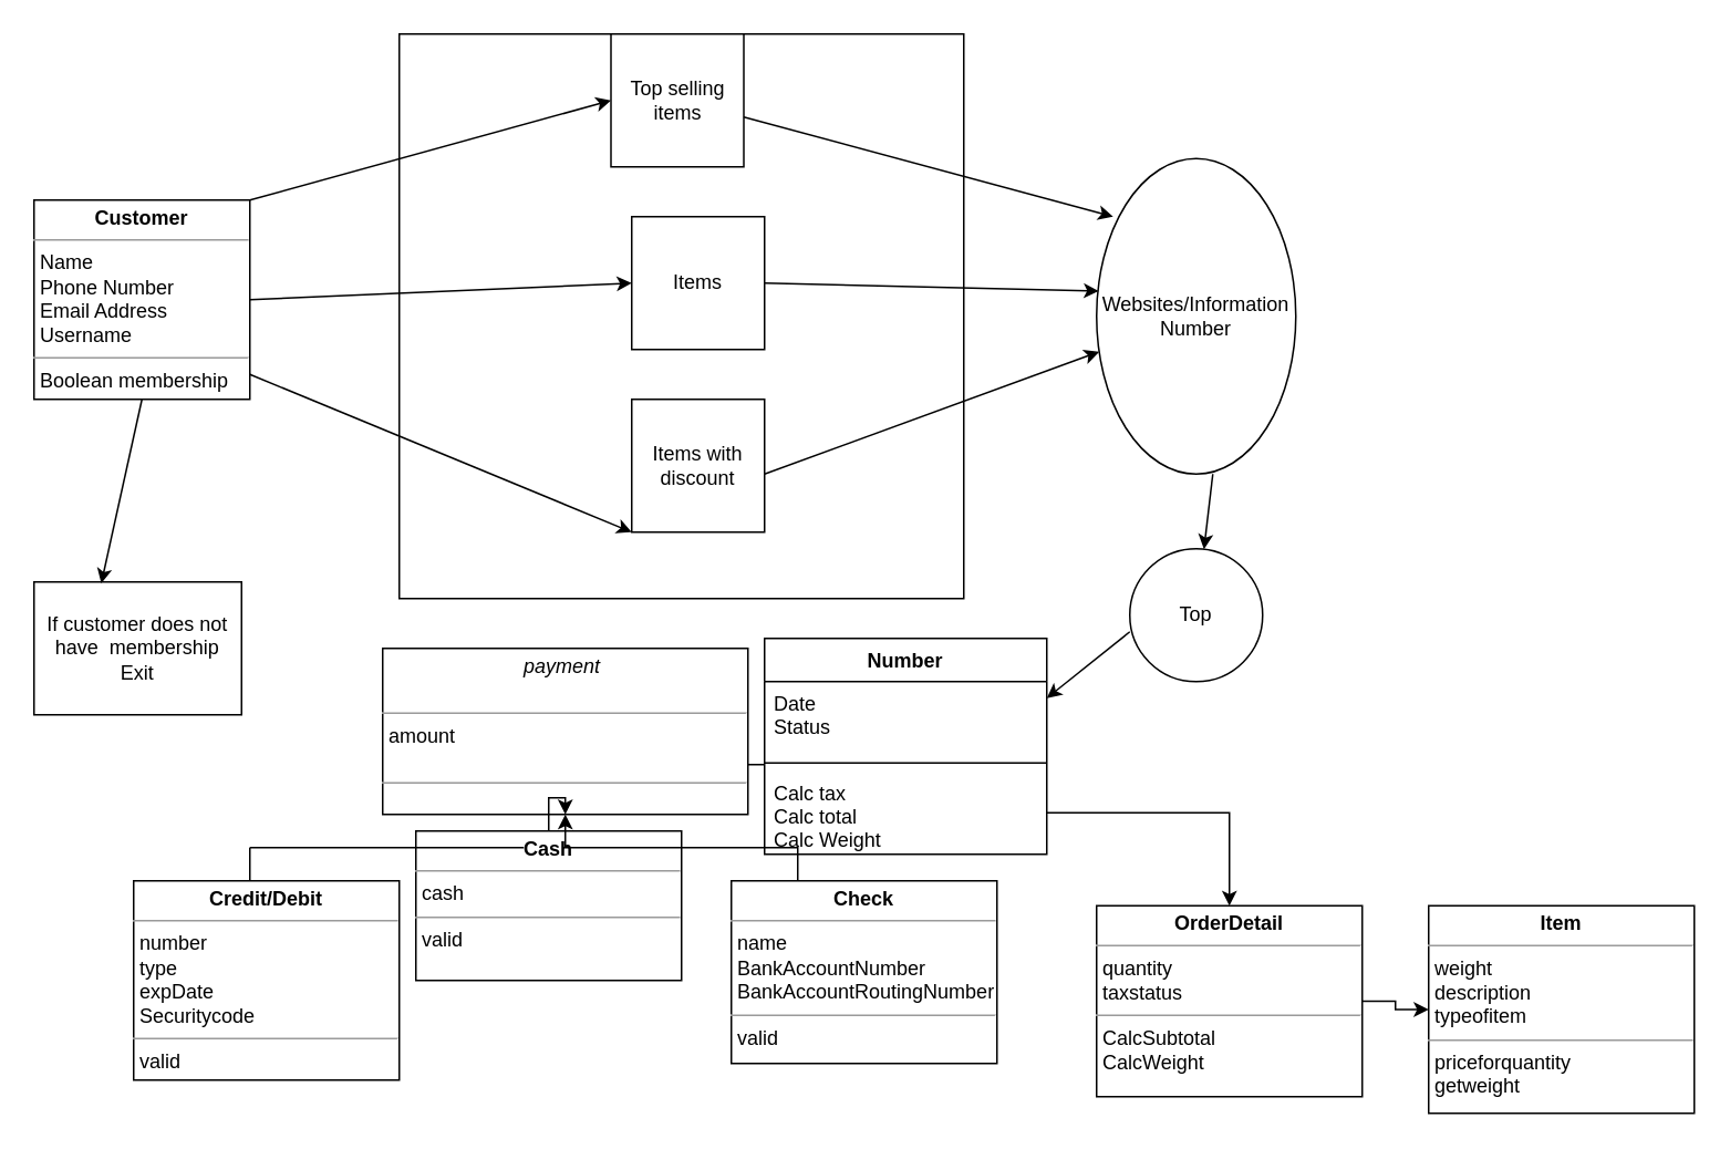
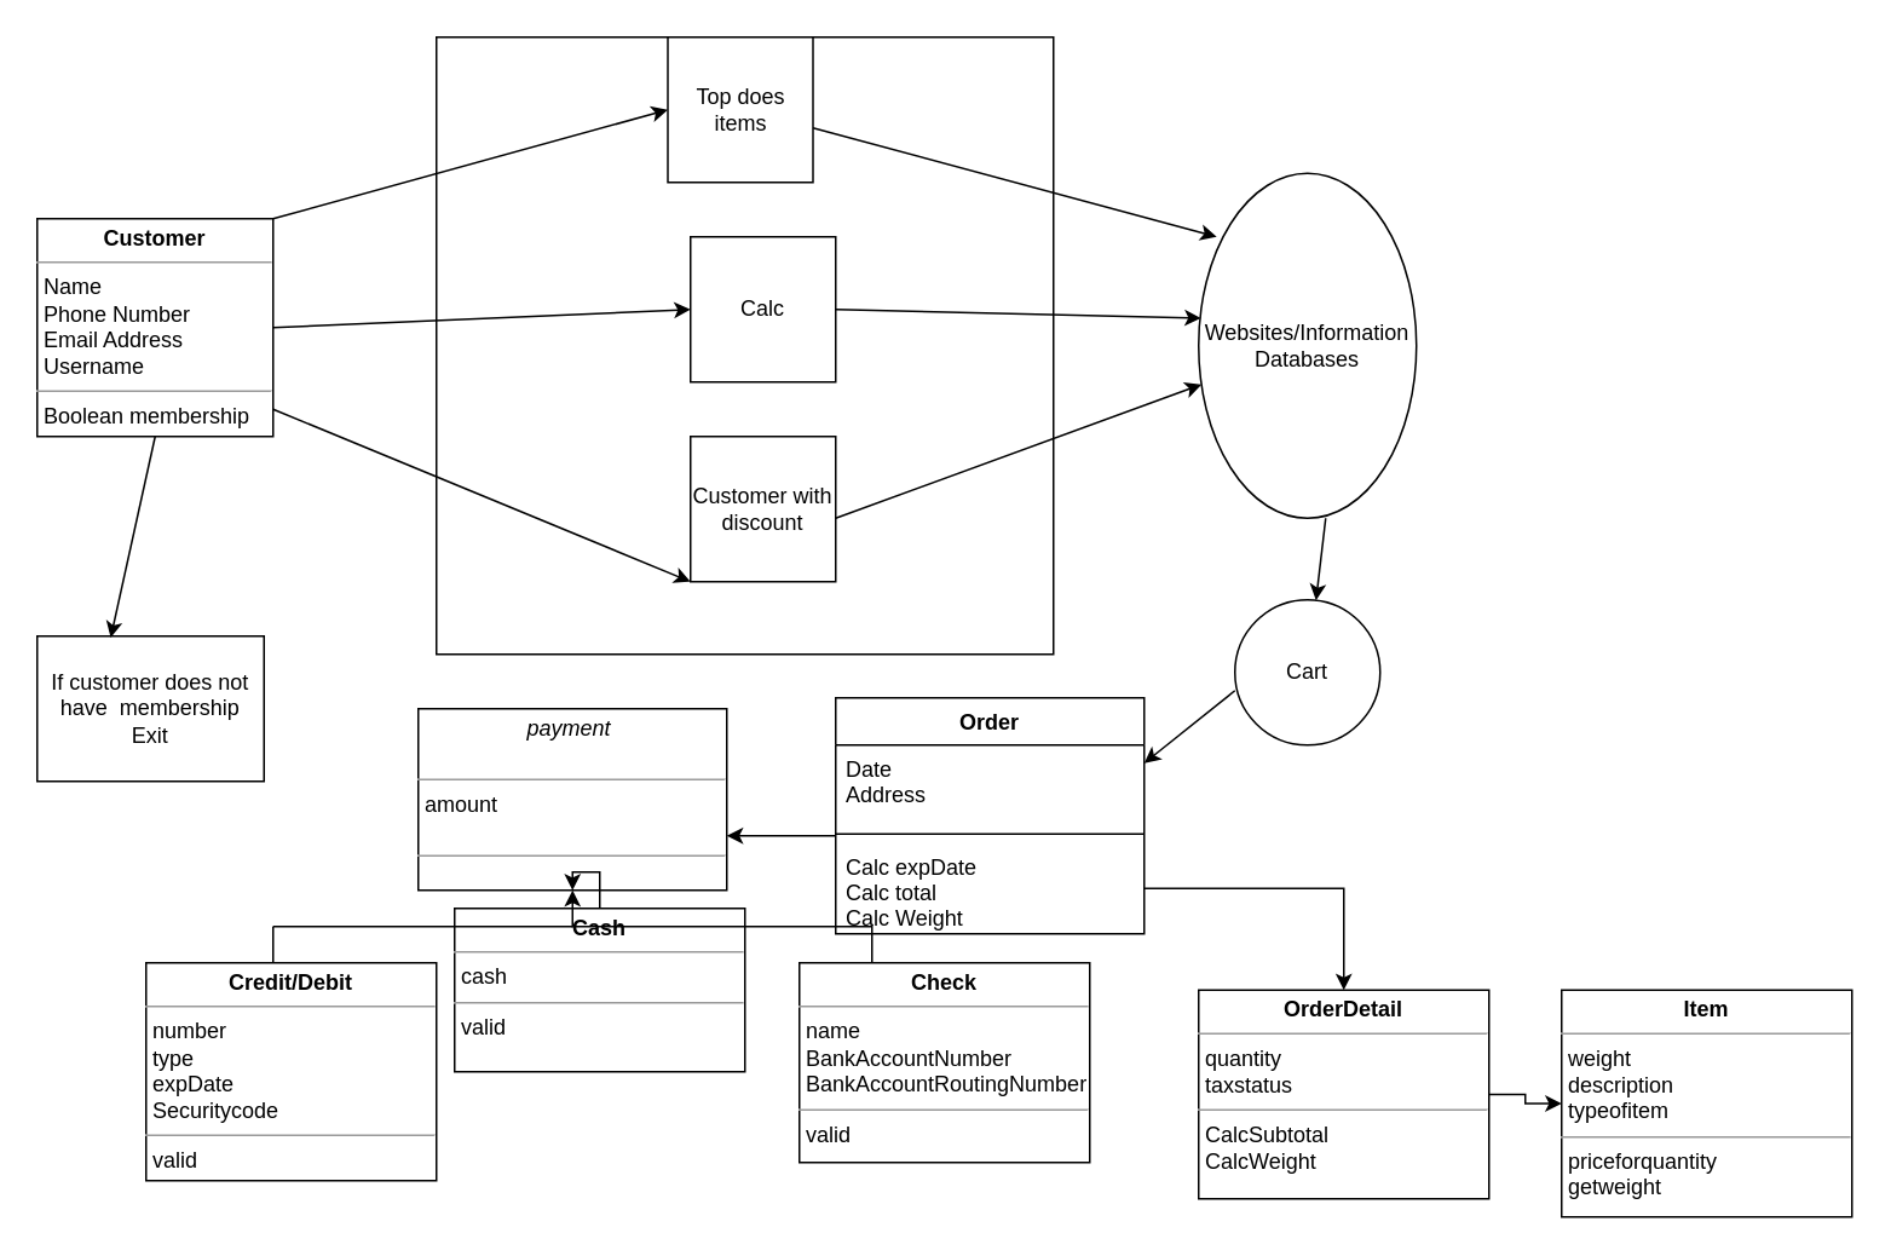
- <mxCell id="4" value="Top selling items" style="whiteSpace=wrap;html=1;aspect=fixed;" vertex="1" parent="1"><mxGeometry x="367.5" width="80" height="80" as="geometry" y="20" /></mxCell>
+ <mxCell id="4" value="Top does items" style="whiteSpace=wrap;html=1;aspect=fixed;" vertex="1" parent="1"><mxGeometry x="367.5" width="80" height="80" as="geometry" y="20" /></mxCell>
- <mxCell id="5" value="Items" style="whiteSpace=wrap;html=1;aspect=fixed;" vertex="1" parent="1"><mxGeometry x="380" y="130" width="80" height="80" as="geometry" /></mxCell>
+ <mxCell id="5" value="Calc" style="whiteSpace=wrap;html=1;aspect=fixed;" vertex="1" parent="1"><mxGeometry x="380" y="130" width="80" height="80" as="geometry" /></mxCell>
- <mxCell id="12" value="Websites/Information&lt;br&gt;Number" style="ellipse;whiteSpace=wrap;html=1;" vertex="1" parent="1"><mxGeometry x="660" y="95" width="120" height="190" as="geometry" /></mxCell>
+ <mxCell id="12" value="Websites/Information&lt;br&gt;Databases" style="ellipse;whiteSpace=wrap;html=1;" vertex="1" parent="1"><mxGeometry x="660" y="95" width="120" height="190" as="geometry" /></mxCell>
- <mxCell id="6" value="Items with discount" style="whiteSpace=wrap;html=1;aspect=fixed;" vertex="1" parent="1"><mxGeometry x="380" y="240" width="80" height="80" as="geometry" /></mxCell>
+ <mxCell id="6" value="Customer with discount" style="whiteSpace=wrap;html=1;aspect=fixed;" vertex="1" parent="1"><mxGeometry x="380" y="240" width="80" height="80" as="geometry" /></mxCell>
- <mxCell id="16" value="Top" style="ellipse;whiteSpace=wrap;html=1;aspect=fixed;" vertex="1" parent="1"><mxGeometry x="680" y="330" width="80" height="80" as="geometry" /></mxCell>
+ <mxCell id="16" value="Cart" style="ellipse;whiteSpace=wrap;html=1;aspect=fixed;" vertex="1" parent="1"><mxGeometry x="680" y="330" width="80" height="80" as="geometry" /></mxCell>
- <mxCell id="19" value="Number" style="swimlane;fontStyle=1;align=center;verticalAlign=top;childLayout=stackLayout;horizontal=1;startSize=26;horizontalStack=0;resizeParent=1;resizeParentMax=0;resizeLast=0;collapsible=1;marginBottom=0;" vertex="1" parent="1"><mxGeometry x="460" y="384" width="170" height="130" as="geometry" /></mxCell>
+ <mxCell id="19" value="Order" style="swimlane;fontStyle=1;align=center;verticalAlign=top;childLayout=stackLayout;horizontal=1;startSize=26;horizontalStack=0;resizeParent=1;resizeParentMax=0;resizeLast=0;collapsible=1;marginBottom=0;" vertex="1" parent="1"><mxGeometry x="460" y="384" width="170" height="130" as="geometry" /></mxCell>
- <mxCell id="21" value="Date&#10;Status&#10;" style="text;strokeColor=none;fillColor=none;align=left;verticalAlign=top;spacingLeft=4;spacingRight=4;overflow=hidden;rotatable=0;points=[[0,0.5],[1,0.5]];portConstraint=eastwest;" vertex="1" parent="19"><mxGeometry y="26" width="170" height="44" as="geometry" /></mxCell>
+ <mxCell id="21" value="Date&#10;Address&#10;" style="text;strokeColor=none;fillColor=none;align=left;verticalAlign=top;spacingLeft=4;spacingRight=4;overflow=hidden;rotatable=0;points=[[0,0.5],[1,0.5]];portConstraint=eastwest;" vertex="1" parent="19"><mxGeometry y="26" width="170" height="44" as="geometry" /></mxCell>
- <mxCell id="24" value="&lt;p style=&quot;margin: 0px ; margin-top: 4px ; text-align: center&quot;&gt;&lt;i&gt;payment&amp;nbsp;&lt;/i&gt;&lt;br&gt;&lt;br&gt;&lt;/p&gt;&lt;hr size=&quot;1&quot;&gt;&lt;p style=&quot;margin: 0px ; margin-left: 4px&quot;&gt;amount&lt;br&gt;&lt;br&gt;&lt;/p&gt;&lt;hr size=&quot;1&quot;&gt;&lt;p style=&quot;margin: 0px ; margin-left: 4px&quot;&gt;&lt;br&gt;&lt;/p&gt;" style="verticalAlign=top;align=left;overflow=fill;fontSize=12;fontFamily=Helvetica;html=1;" vertex="1" parent="1"><mxGeometry x="230" y="390" width="220" height="100" as="geometry" /></mxCell>
+ <mxCell id="24" value="&lt;p style=&quot;margin: 0px ; margin-top: 4px ; text-align: center&quot;&gt;&lt;i&gt;payment&amp;nbsp;&lt;/i&gt;&lt;br&gt;&lt;br&gt;&lt;/p&gt;&lt;hr size=&quot;1&quot;&gt;&lt;p style=&quot;margin: 0px ; margin-left: 4px&quot;&gt;amount&lt;br&gt;&lt;br&gt;&lt;/p&gt;&lt;hr size=&quot;1&quot;&gt;&lt;p style=&quot;margin: 0px ; margin-left: 4px&quot;&gt;&lt;br&gt;&lt;/p&gt;" style="verticalAlign=top;align=left;overflow=fill;fontSize=12;fontFamily=Helvetica;html=1;" vertex="1" parent="1"><mxGeometry x="230" y="390" width="170" height="100" as="geometry" /></mxCell>
- <mxCell id="23" value="Calc tax&#10;Calc total&#10;Calc Weight" style="text;strokeColor=none;fillColor=none;align=left;verticalAlign=top;spacingLeft=4;spacingRight=4;overflow=hidden;rotatable=0;points=[[0,0.5],[1,0.5]];portConstraint=eastwest;" vertex="1" parent="19"><mxGeometry y="80" width="170" height="50" as="geometry" /></mxCell>
+ <mxCell id="23" value="Calc expDate&#10;Calc total&#10;Calc Weight" style="text;strokeColor=none;fillColor=none;align=left;verticalAlign=top;spacingLeft=4;spacingRight=4;overflow=hidden;rotatable=0;points=[[0,0.5],[1,0.5]];portConstraint=eastwest;" vertex="1" parent="19"><mxGeometry y="80" width="170" height="50" as="geometry" /></mxCell>
